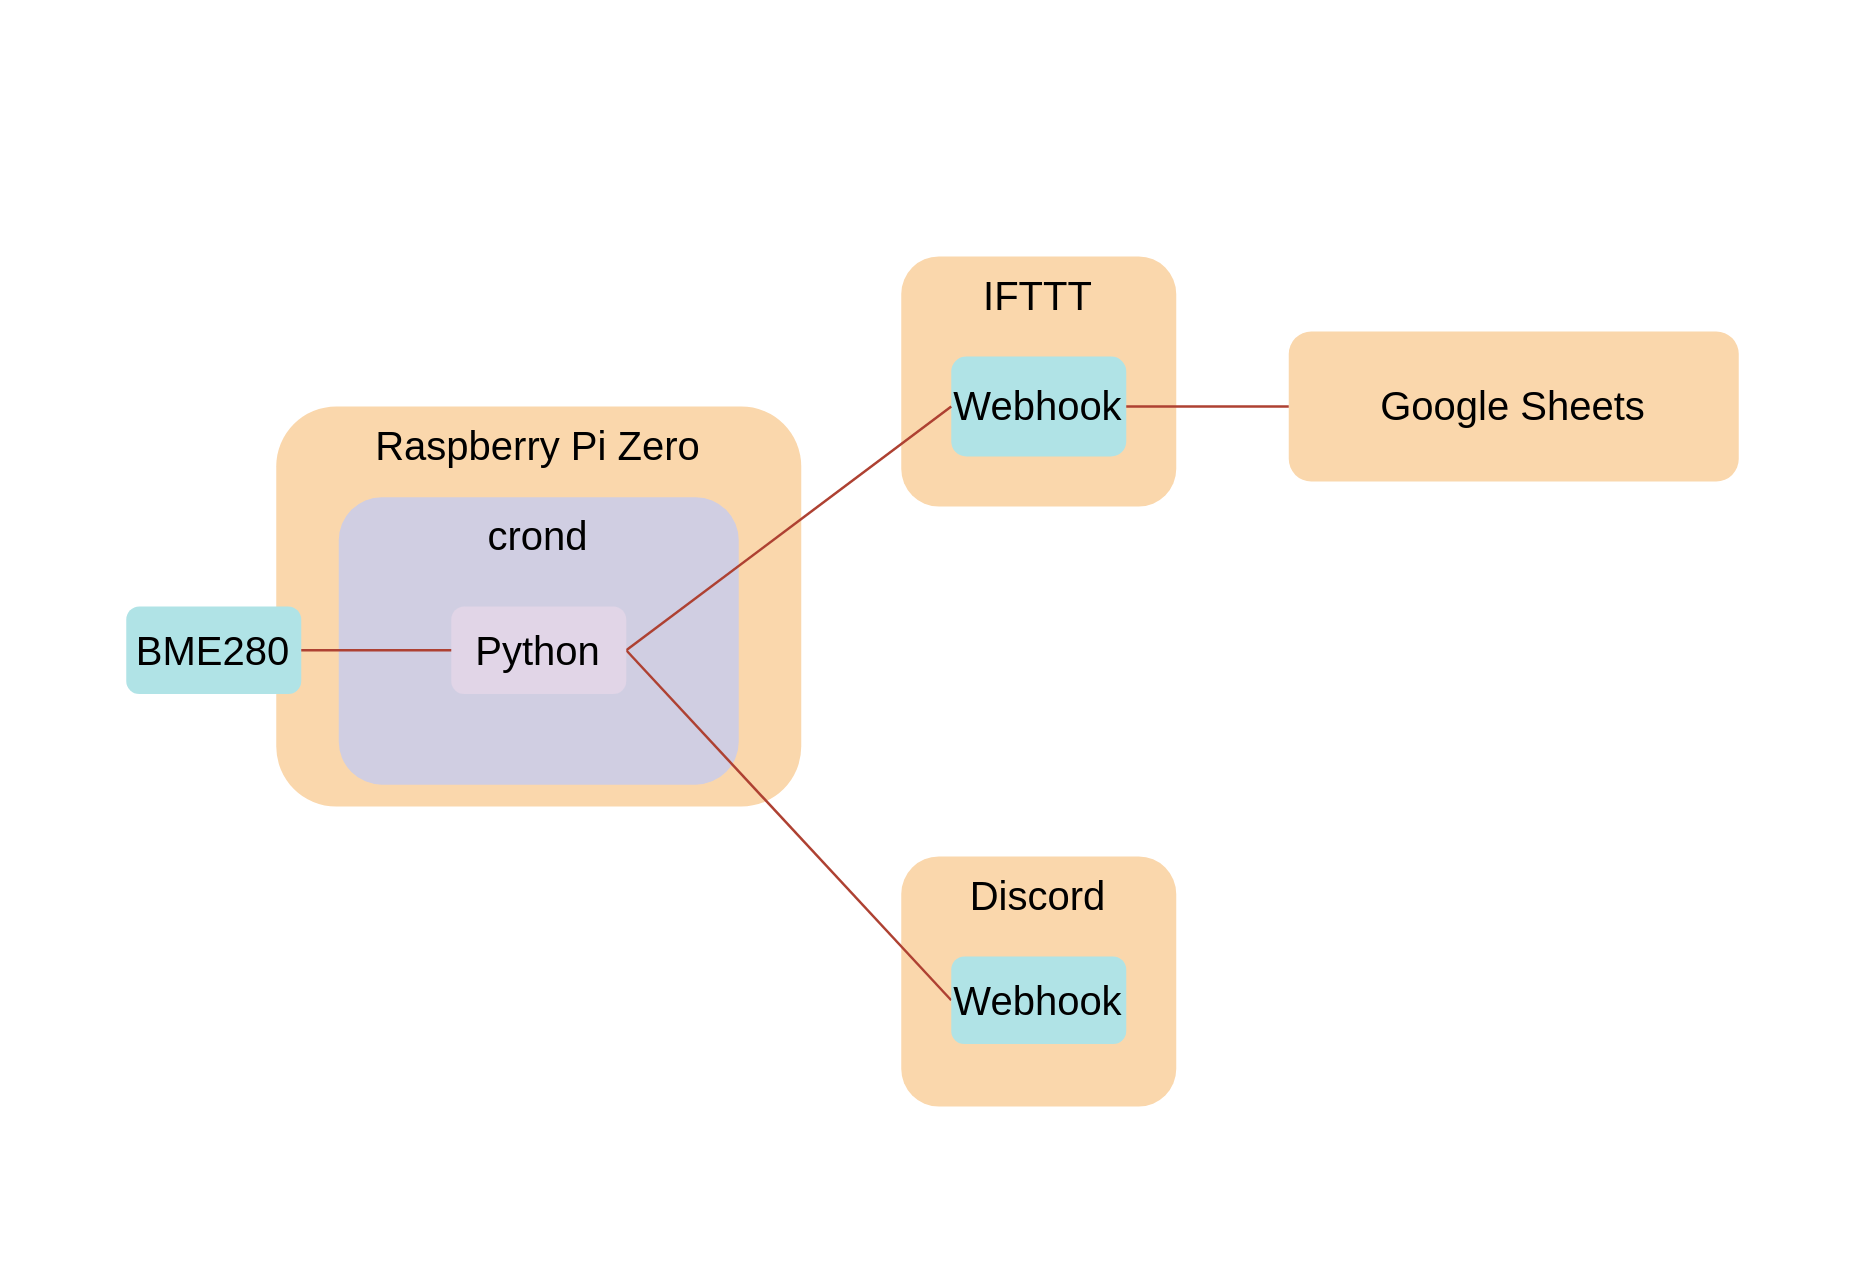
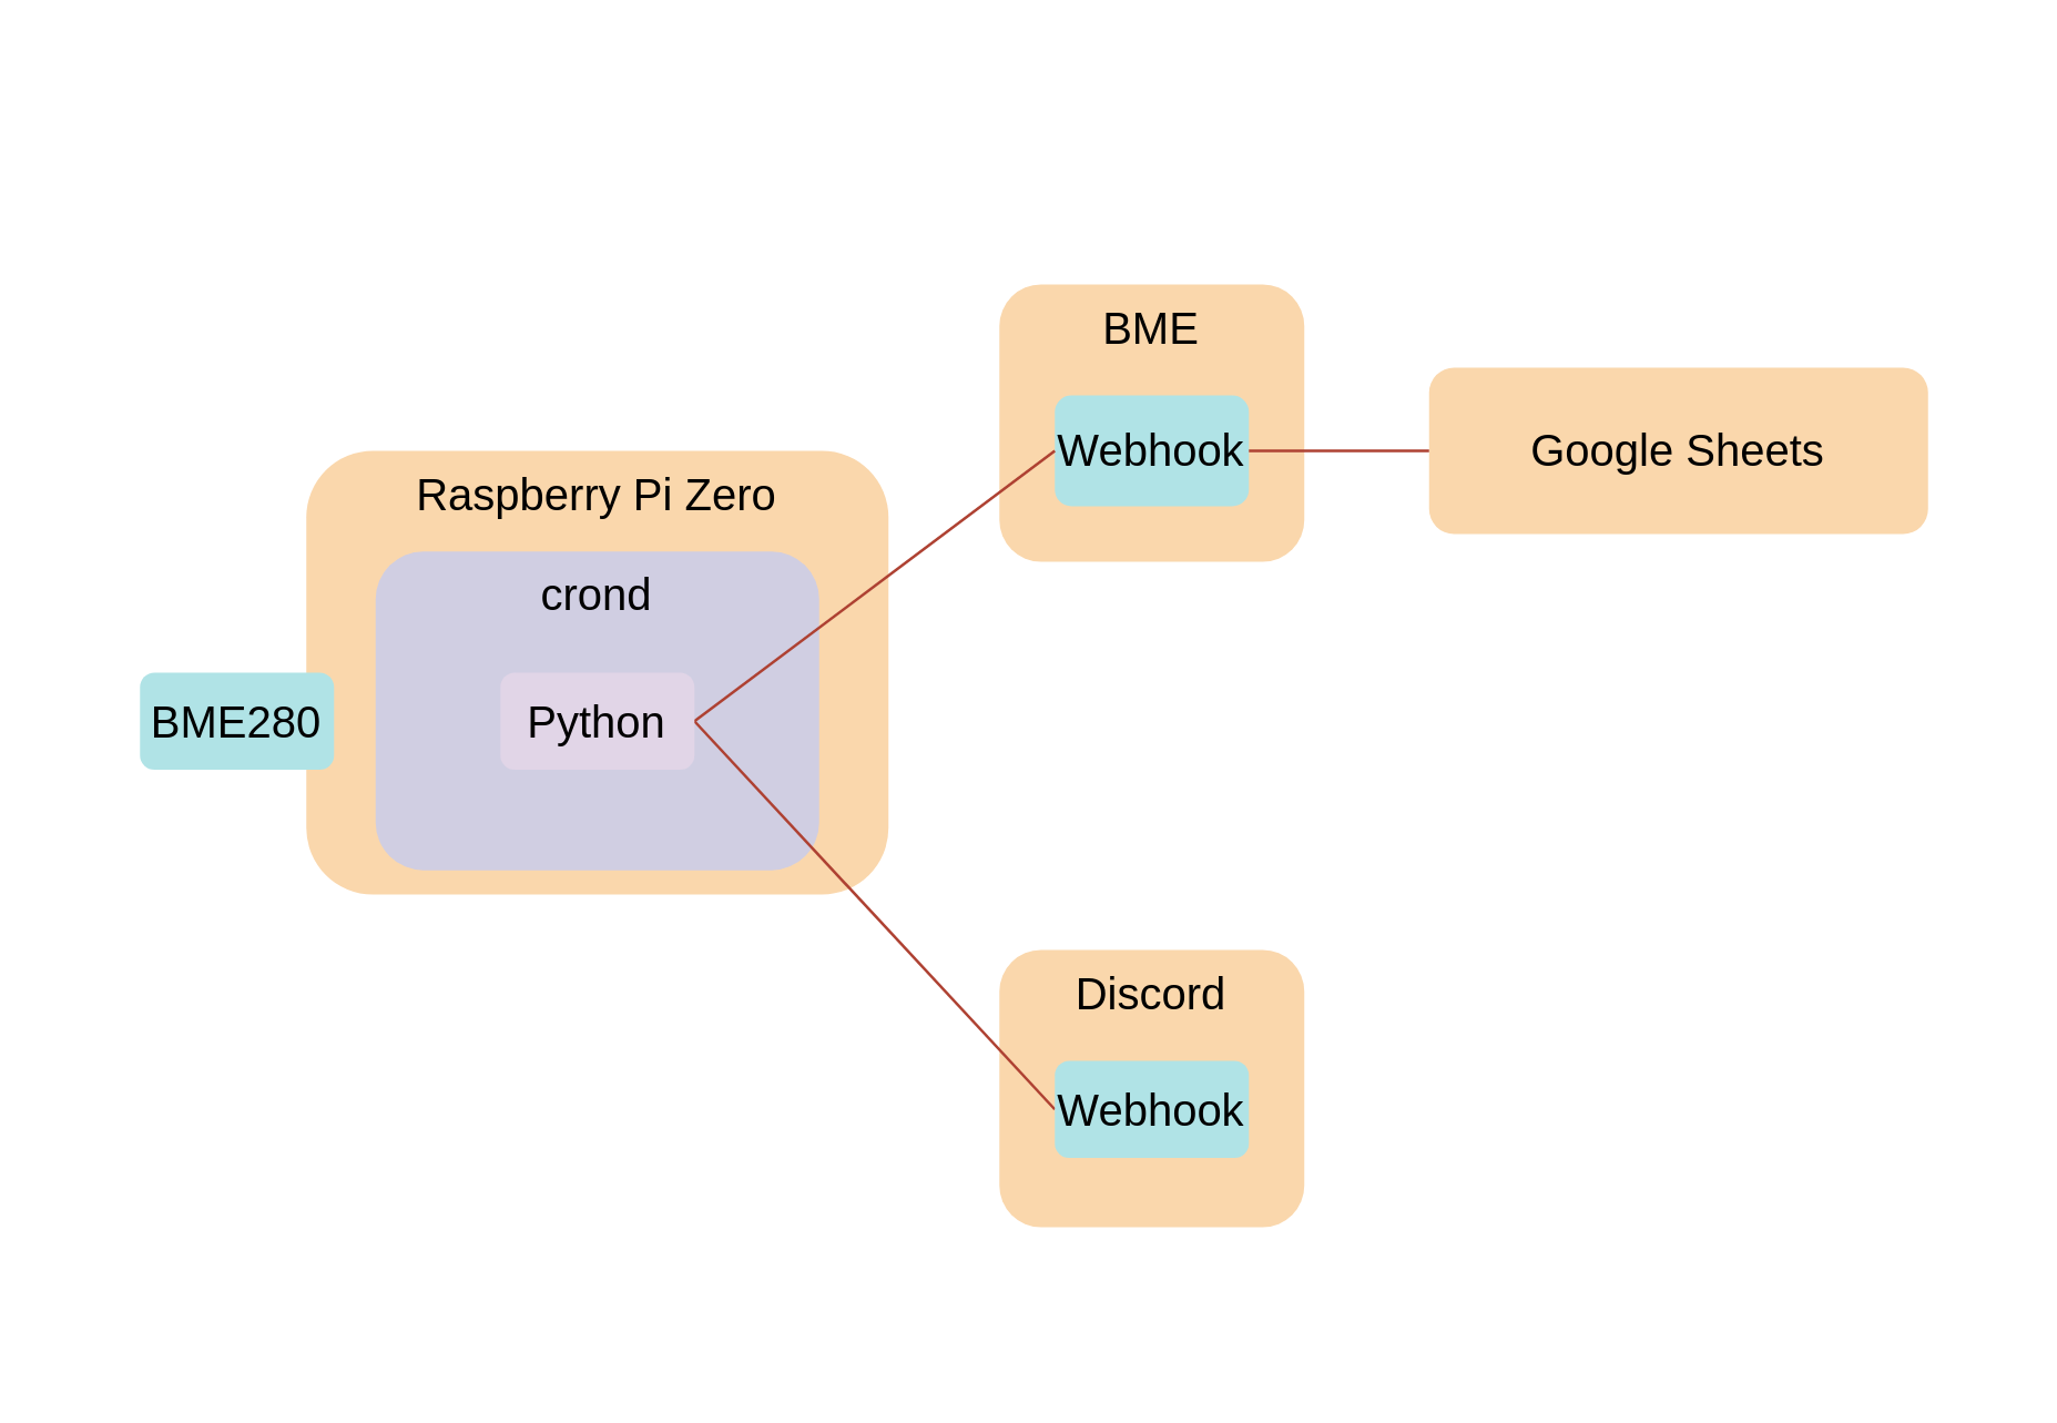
- <mxCell id="4" value="&lt;font color=&quot;#000000&quot;&gt;IFTTT&lt;/font&gt;" style="rounded=1;whiteSpace=wrap;html=1;shadow=0;glass=0;sketch=0;strokeColor=none;fontSize=16;fillColor=#fad7ac;verticalAlign=top;" parent="1" vertex="1"><mxGeometry x="360" y="102" width="110" height="100" as="geometry" /></mxCell>
+ <mxCell id="4" value="&lt;font color=&quot;#000000&quot;&gt;BME&lt;/font&gt;" style="rounded=1;whiteSpace=wrap;html=1;shadow=0;glass=0;sketch=0;strokeColor=none;fontSize=16;fillColor=#fad7ac;verticalAlign=top;" parent="1" vertex="1"><mxGeometry x="360" y="102" width="110" height="100" as="geometry" /></mxCell>
- <mxCell id="15" style="html=1;fontSize=16;fontColor=#000000;strokeColor=#ae4132;endArrow=none;endFill=0;fillColor=#fad9d5;exitX=0;exitY=0.5;exitDx=0;exitDy=0;entryX=1;entryY=0.5;entryDx=0;entryDy=0;" edge="1" parent="1" source="13" target="12"><mxGeometry relative="1" as="geometry"><mxPoint x="420" y="292" as="sourcePoint" /><mxPoint x="100" y="250" as="targetPoint" /></mxGeometry></mxCell>
